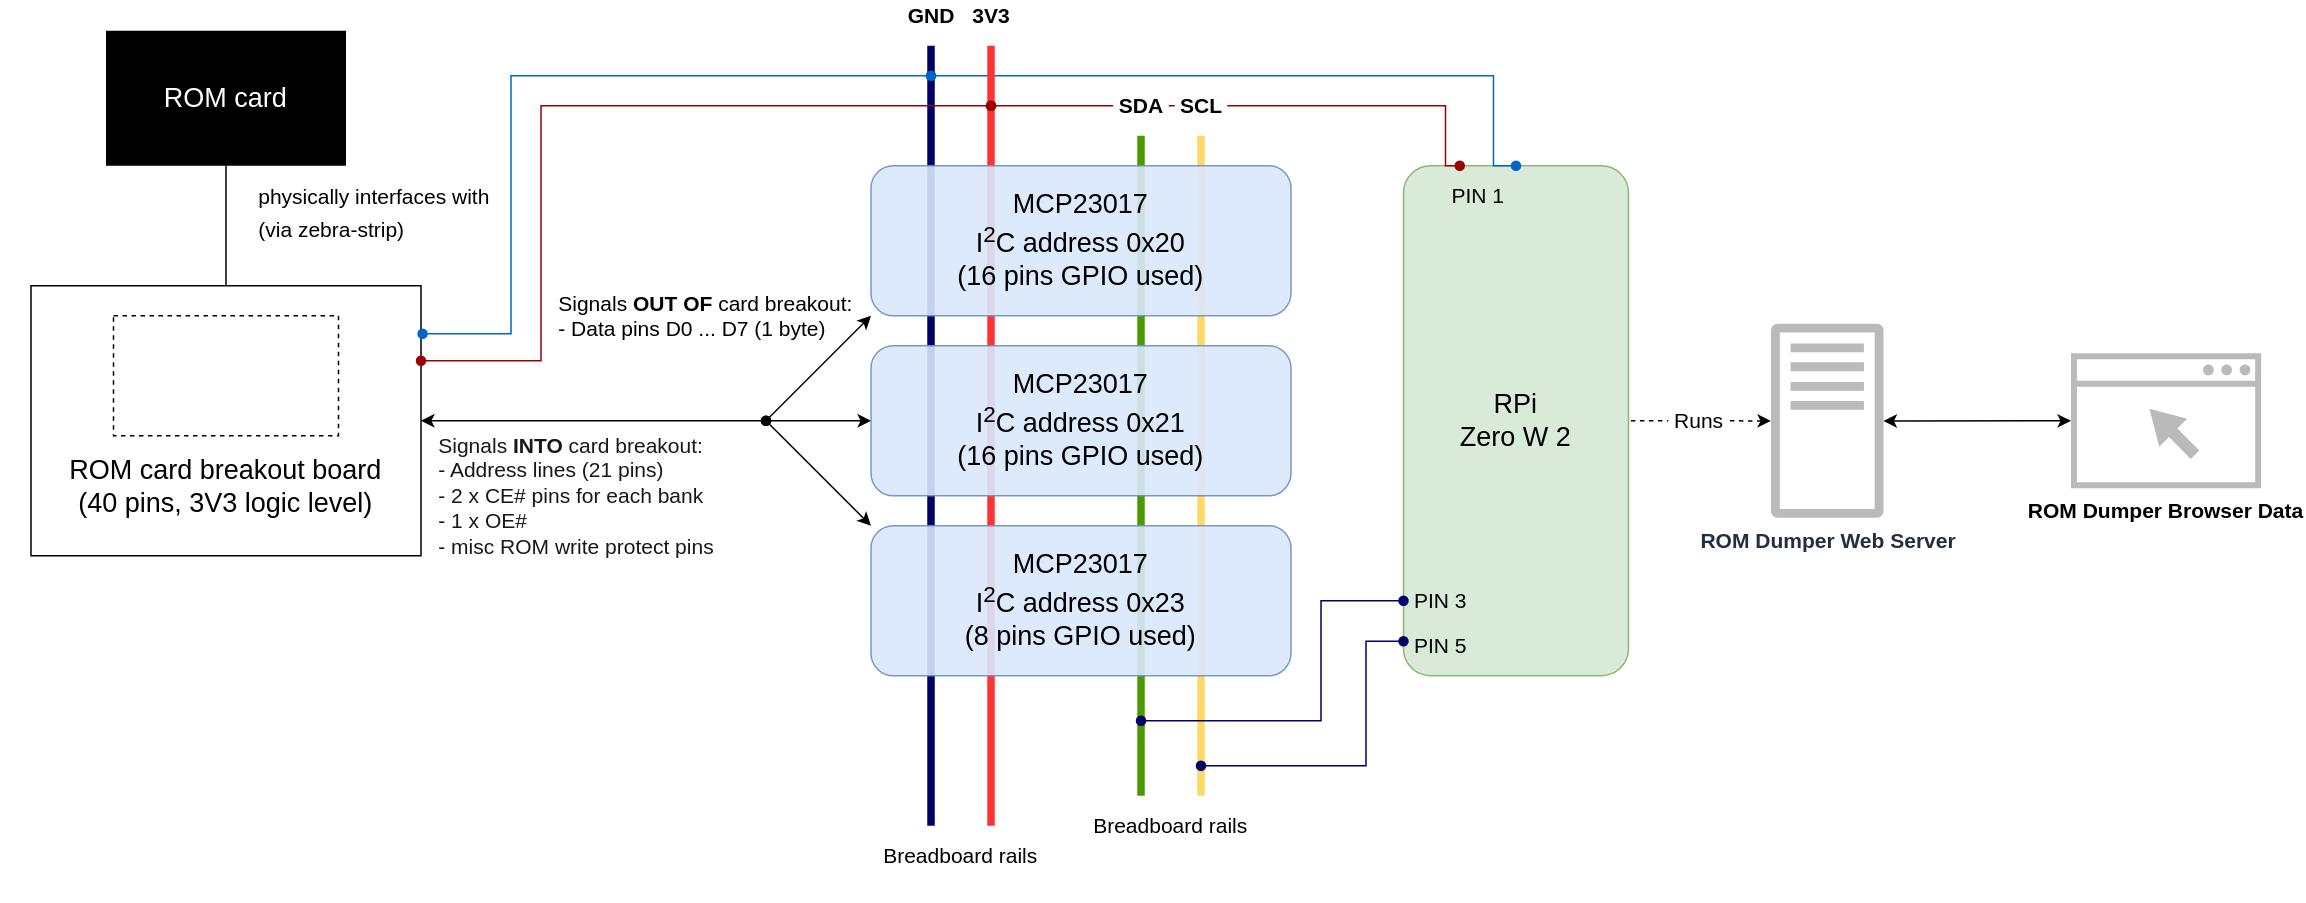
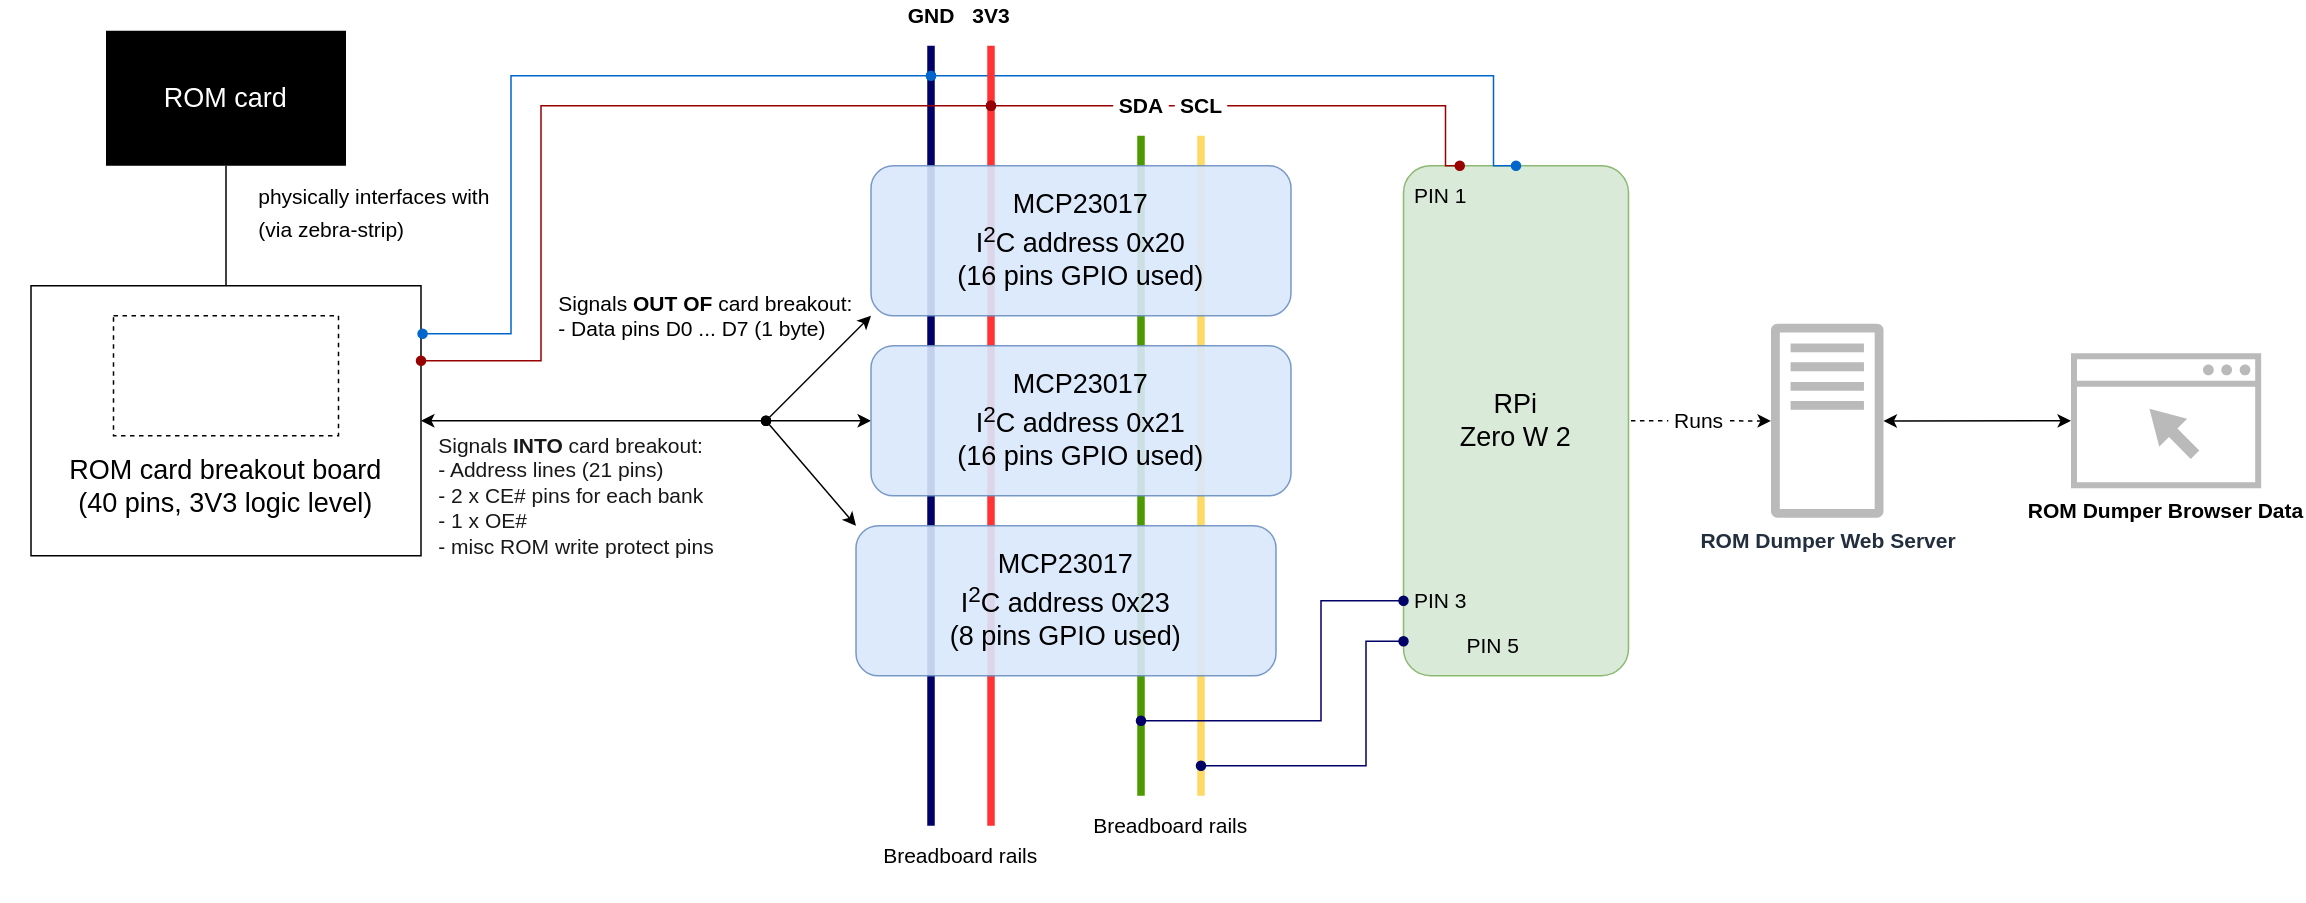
- <mxCell id="25" value="PIN 1" style="text;html=1;strokeColor=none;fillColor=none;align=center;verticalAlign=middle;whiteSpace=wrap;rounded=0;labelBackgroundColor=none;fontSize=14;fontColor=#000000;opacity=90;" vertex="1" parent="1"><mxGeometry x="965" y="120" width="40" height="20" as="geometry" /></mxCell>
+ <mxCell id="25" value="PIN 1" style="text;html=1;strokeColor=none;fillColor=none;align=center;verticalAlign=middle;whiteSpace=wrap;rounded=0;labelBackgroundColor=none;fontSize=14;fontColor=#000000;opacity=90;" vertex="1" parent="1"><mxGeometry x="940" y="120" width="40" height="20" as="geometry" /></mxCell>
- <mxCell id="17" value="MCP23017&lt;br&gt;I&lt;sup&gt;2&lt;/sup&gt;C address 0x23&lt;br&gt;(8 pins GPIO used)" style="rounded=1;whiteSpace=wrap;html=1;fontSize=18;labelBackgroundColor=none;fillColor=#dae8fc;strokeColor=#6c8ebf;opacity=90;" vertex="1" parent="1"><mxGeometry x="580" y="350" width="280" height="100" as="geometry" /></mxCell>
+ <mxCell id="17" value="MCP23017&lt;br&gt;I&lt;sup&gt;2&lt;/sup&gt;C address 0x23&lt;br&gt;(8 pins GPIO used)" style="rounded=1;whiteSpace=wrap;html=1;fontSize=18;labelBackgroundColor=none;fillColor=#dae8fc;strokeColor=#6c8ebf;opacity=90;" vertex="1" parent="1"><mxGeometry x="570" y="350" width="280" height="100" as="geometry" /></mxCell>
- <mxCell id="24" value="PIN 5" style="text;html=1;strokeColor=none;fillColor=none;align=center;verticalAlign=middle;whiteSpace=wrap;rounded=0;labelBackgroundColor=none;fontSize=14;fontColor=#000000;opacity=90;" vertex="1" parent="1"><mxGeometry x="940" y="420" width="40" height="20" as="geometry" /></mxCell>
+ <mxCell id="24" value="PIN 5" style="text;html=1;strokeColor=none;fillColor=none;align=center;verticalAlign=middle;whiteSpace=wrap;rounded=0;labelBackgroundColor=none;fontSize=14;fontColor=#000000;opacity=90;" vertex="1" parent="1"><mxGeometry x="975" y="420" width="40" height="20" as="geometry" /></mxCell>
